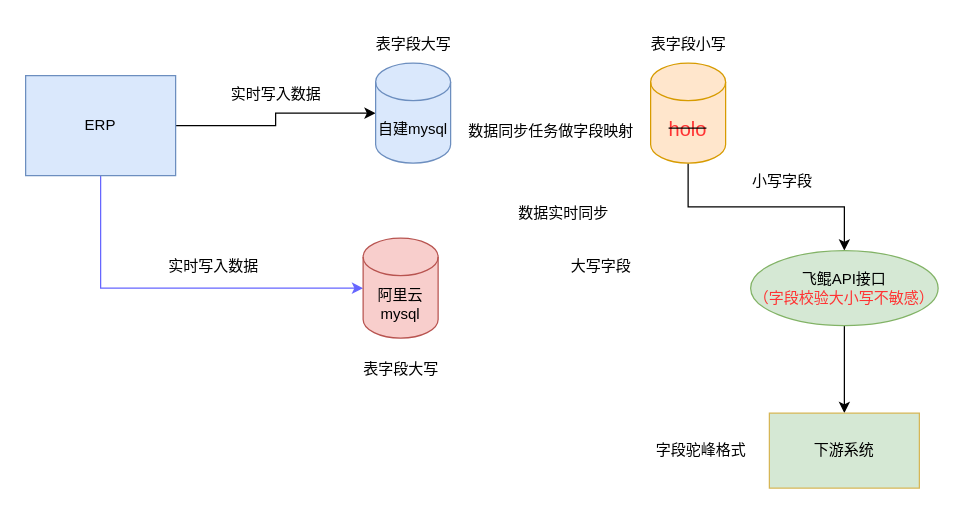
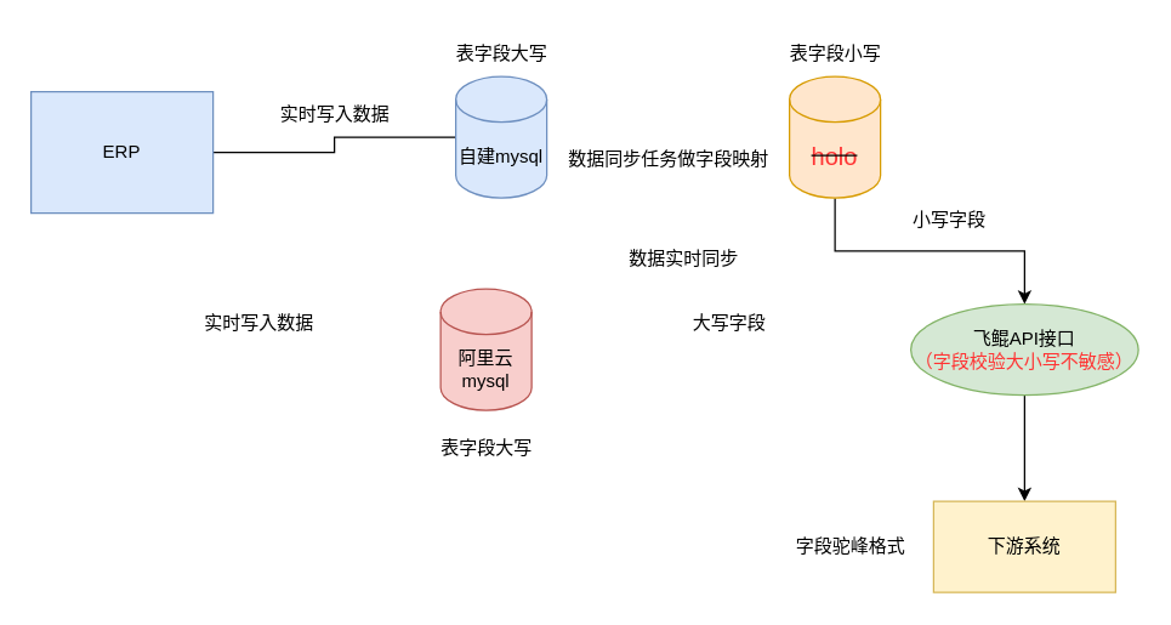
- <mxCell id="2" style="edgeStyle=orthogonalEdgeStyle;rounded=0;orthogonalLoop=1;jettySize=auto;html=1;exitX=1;exitY=0.5;exitDx=0;exitDy=0;entryX=0;entryY=0.5;entryDx=0;entryDy=0;entryPerimeter=0;" edge="1" parent="1" source="4" target="5"><mxGeometry relative="1" as="geometry" /></mxCell>
+ <mxCell id="2" style="edgeStyle=orthogonalEdgeStyle;rounded=0;orthogonalLoop=1;jettySize=auto;html=1;exitX=1;exitY=0.5;exitDx=0;exitDy=0;entryX=0;entryY=0.5;entryDx=0;entryDy=0;entryPerimeter=0;endArrow=none;" edge="1" parent="1" source="4" target="5"><mxGeometry relative="1" as="geometry" /></mxCell>
- <mxCell id="3" style="edgeStyle=orthogonalEdgeStyle;rounded=0;orthogonalLoop=1;jettySize=auto;html=1;exitX=0.5;exitY=1;exitDx=0;exitDy=0;entryX=0;entryY=0.5;entryDx=0;entryDy=0;entryPerimeter=0;strokeColor=#6666FF;" edge="1" parent="1" source="4" target="16"><mxGeometry relative="1" as="geometry"><Array as="points"><mxPoint x="80" y="230" /></Array></mxGeometry></mxCell>
- <mxCell id="13" value="下游系统" style="rounded=0;whiteSpace=wrap;html=1;fillColor=#d5e8d4;strokeColor=#d6b656;" vertex="1" parent="1"><mxGeometry x="615" y="330" width="120" height="60" as="geometry" /></mxCell>
+ <mxCell id="13" value="下游系统" style="rounded=0;whiteSpace=wrap;html=1;fillColor=#fff2cc;strokeColor=#d6b656;" vertex="1" parent="1"><mxGeometry x="615" y="330" width="120" height="60" as="geometry" /></mxCell>
